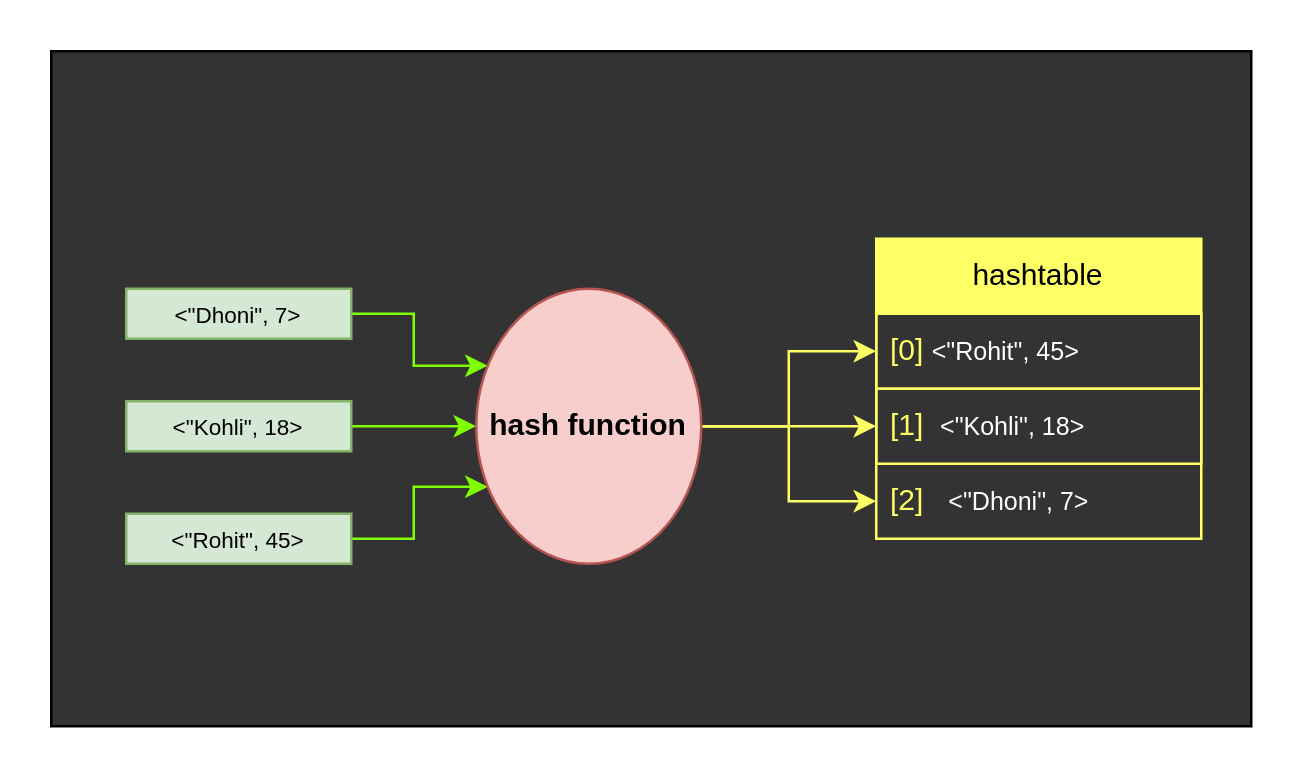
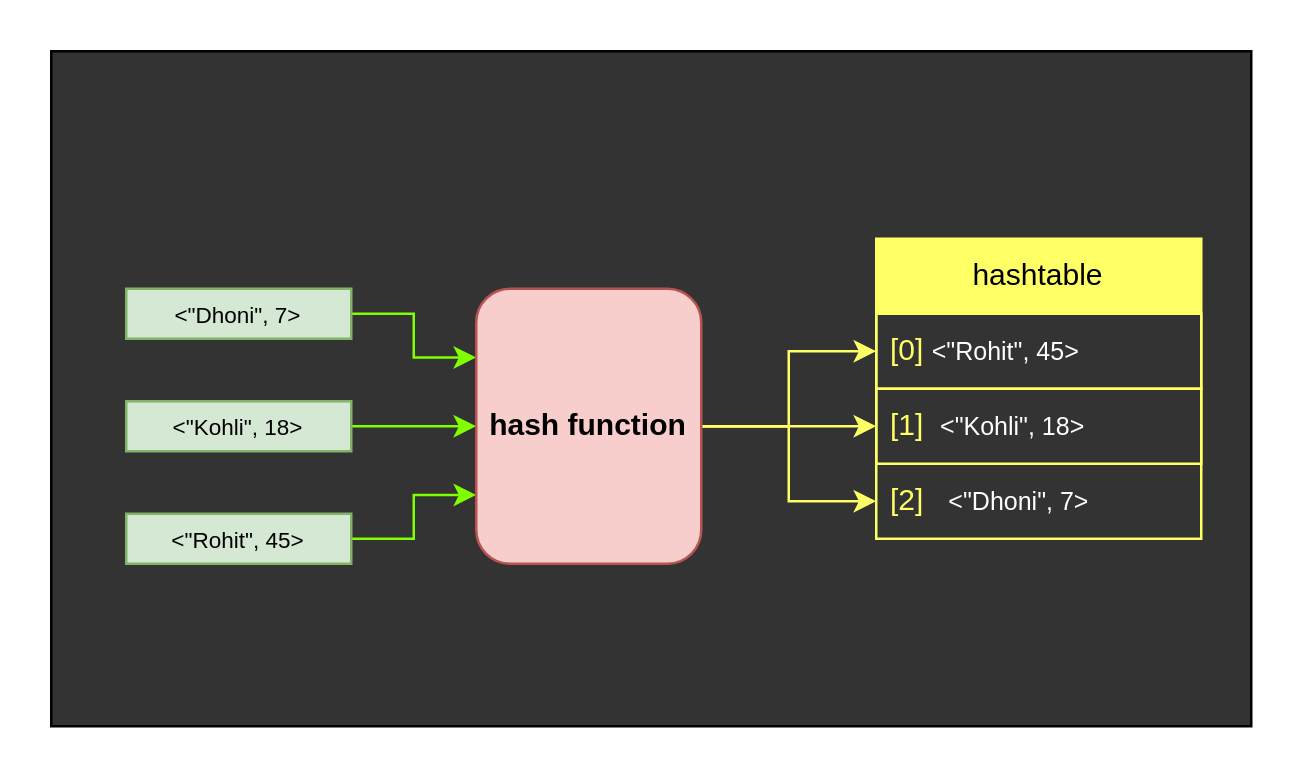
- <mxCell id="12" value="&lt;b&gt;hash function&lt;/b&gt;" style="ellipse;whiteSpace=wrap;html=1;fillColor=#f8cecc;strokeColor=#b85450;" parent="1" vertex="1"><mxGeometry x="190" y="115" width="90" height="110" as="geometry" /></mxCell>
+ <mxCell id="12" value="&lt;b&gt;hash function&lt;/b&gt;" style="rounded=1;whiteSpace=wrap;html=1;fillColor=#f8cecc;strokeColor=#b85450;" parent="1" vertex="1"><mxGeometry x="190" y="115" width="90" height="110" as="geometry" /></mxCell>
